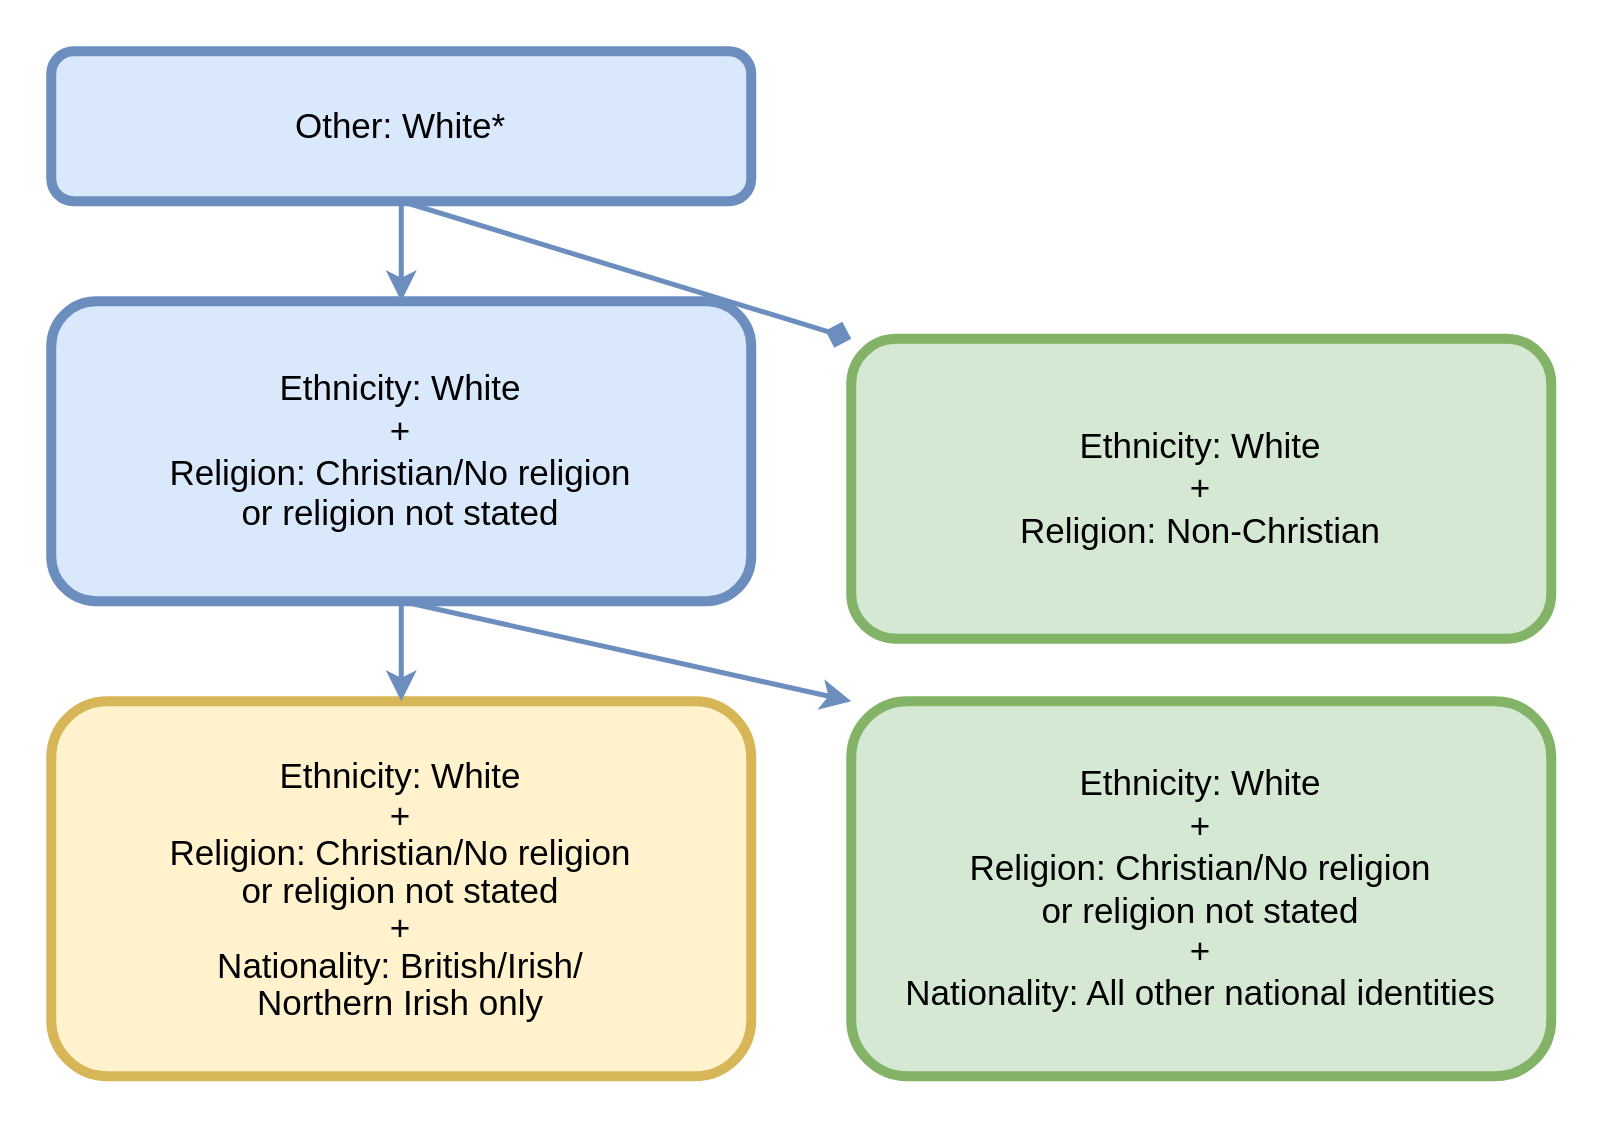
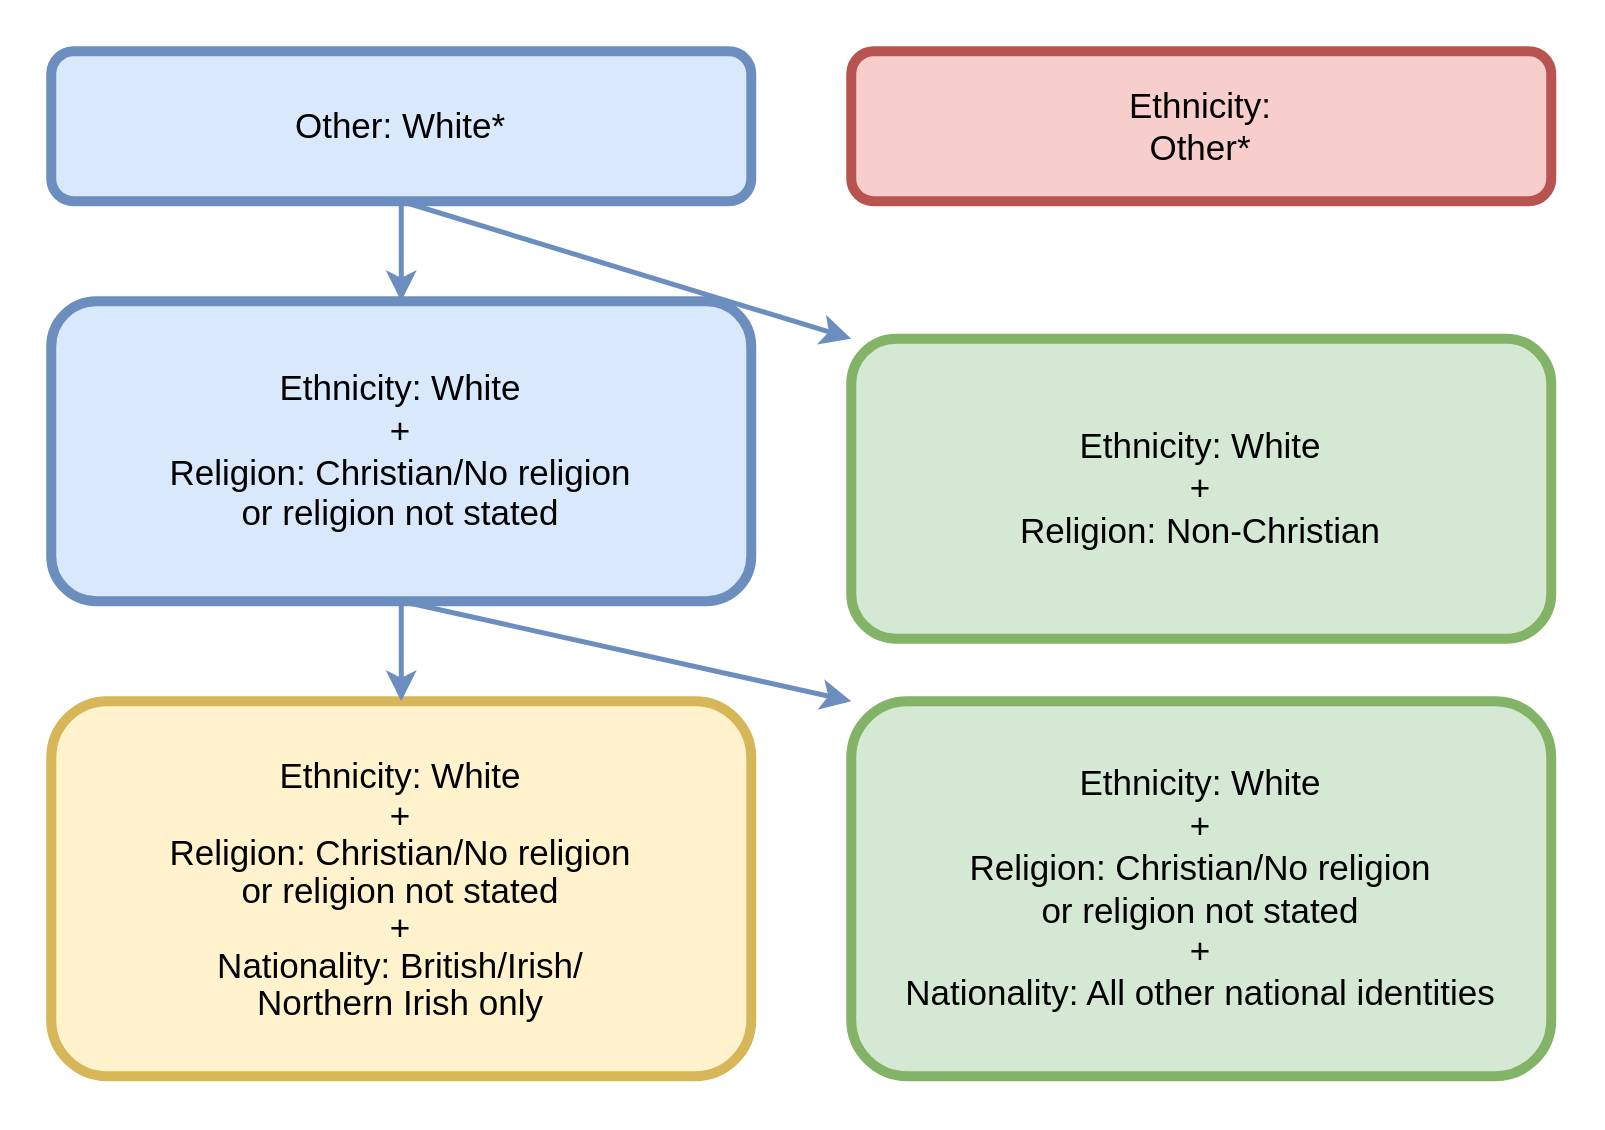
+ <mxCell id="6" value="&lt;span style=&quot;font-size: 14px; font-family: Calibri, sans-serif;&quot; lang=&quot;EN-US&quot;&gt;Ethnicity:&lt;br style=&quot;font-size: 14px;&quot;&gt;Other*&lt;/span&gt;" style="rounded=1;whiteSpace=wrap;html=1;strokeColor=#b85450;strokeWidth=4;fillColor=#f8cecc;fontSize=14;" parent="1" vertex="1"><mxGeometry x="340" y="20" width="280" height="60" as="geometry" /></mxCell>
- <mxCell id="10" value="" style="endArrow=diamond;html=1;rounded=0;fillColor=#dae8fc;strokeColor=#6c8ebf;strokeWidth=2;exitX=0.5;exitY=1;exitDx=0;exitDy=0;entryX=0;entryY=0;entryDx=0;entryDy=0;" edge="1" parent="1" source="2" target="5"><mxGeometry width="50" height="50" relative="1" as="geometry"><mxPoint x="170" y="250" as="sourcePoint" /><mxPoint x="170" y="290" as="targetPoint" /></mxGeometry></mxCell>
+ <mxCell id="10" value="" style="endArrow=classic;html=1;rounded=0;fillColor=#dae8fc;strokeColor=#6c8ebf;strokeWidth=2;exitX=0.5;exitY=1;exitDx=0;exitDy=0;entryX=0;entryY=0;entryDx=0;entryDy=0;" edge="1" parent="1" source="2" target="5"><mxGeometry width="50" height="50" relative="1" as="geometry"><mxPoint x="170" y="250" as="sourcePoint" /><mxPoint x="170" y="290" as="targetPoint" /></mxGeometry></mxCell>
